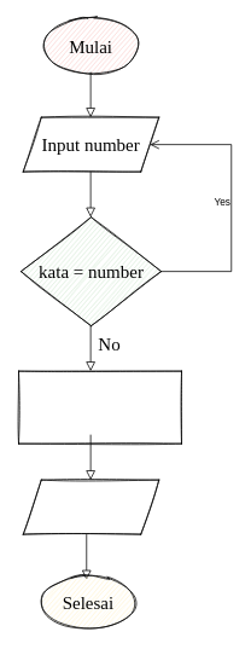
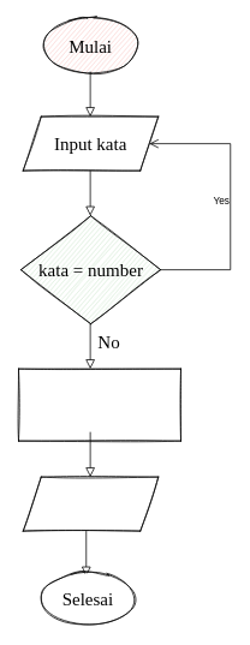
- <mxCell id="4" value="Input number" style="shape=parallelogram;perimeter=parallelogramPerimeter;whiteSpace=wrap;html=1;fixedSize=1;sketch=1;hachureGap=4;fontFamily=Architects Daughter;fontSource=https%3A%2F%2Ffonts.googleapis.com%2Fcss%3Ffamily%3DArchitects%2BDaughter;fontSize=20;" vertex="1" parent="1"><mxGeometry x="25" y="129" width="150" height="60" as="geometry" /></mxCell>
+ <mxCell id="4" value="Input kata" style="shape=parallelogram;perimeter=parallelogramPerimeter;whiteSpace=wrap;html=1;fixedSize=1;sketch=1;hachureGap=4;fontFamily=Architects Daughter;fontSource=https%3A%2F%2Ffonts.googleapis.com%2Fcss%3Ffamily%3DArchitects%2BDaughter;fontSize=20;" vertex="1" parent="1"><mxGeometry x="25" y="129" width="150" height="60" as="geometry" /></mxCell>
- <mxCell id="14" value="Selesai" style="ellipse;whiteSpace=wrap;html=1;sketch=1;hachureGap=4;fontFamily=Architects Daughter;fontSource=https%3A%2F%2Ffonts.googleapis.com%2Fcss%3Ffamily%3DArchitects%2BDaughter;fontSize=20;fillColor=#fff2cc;" vertex="1" parent="1"><mxGeometry x="42" y="634" width="110" height="60" as="geometry" /></mxCell>
+ <mxCell id="14" value="Selesai" style="ellipse;whiteSpace=wrap;html=1;sketch=1;hachureGap=4;fontFamily=Architects Daughter;fontSource=https%3A%2F%2Ffonts.googleapis.com%2Fcss%3Ffamily%3DArchitects%2BDaughter;fontSize=20;" vertex="1" parent="1"><mxGeometry x="42" y="634" width="110" height="60" as="geometry" /></mxCell>
